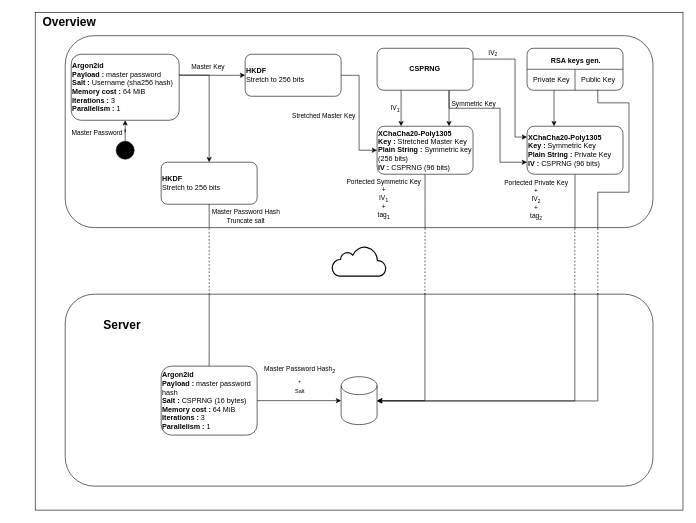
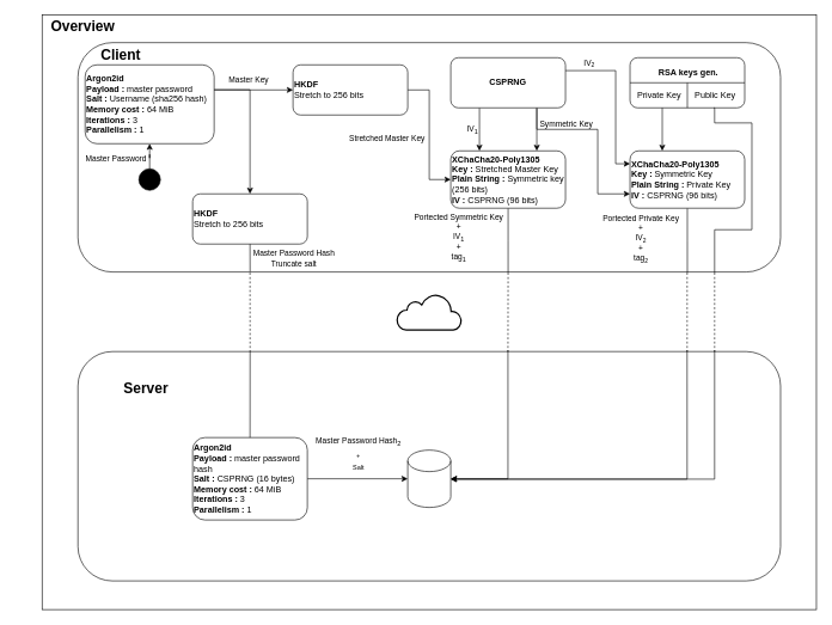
+ <mxCell id="50" value="&lt;font style=&quot;font-size: 20px;&quot;&gt;&lt;b&gt;Client&lt;/b&gt;&lt;/font&gt;" style="text;html=1;strokeColor=none;fillColor=none;align=center;verticalAlign=middle;whiteSpace=wrap;rounded=0;" parent="1" vertex="1"><mxGeometry x="138" y="60" width="60" height="30" as="geometry" /></mxCell>
